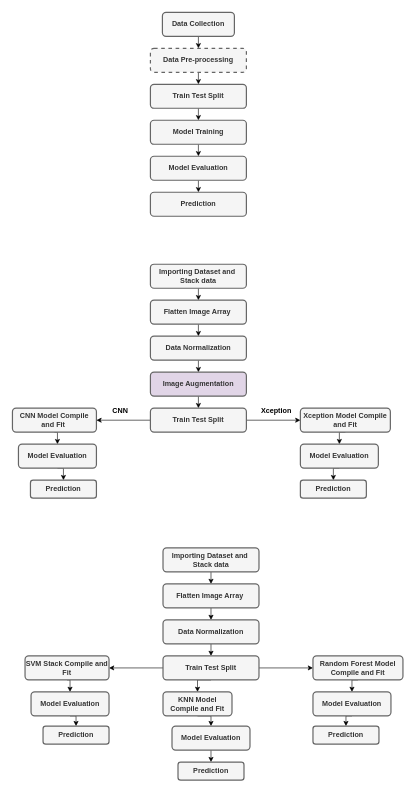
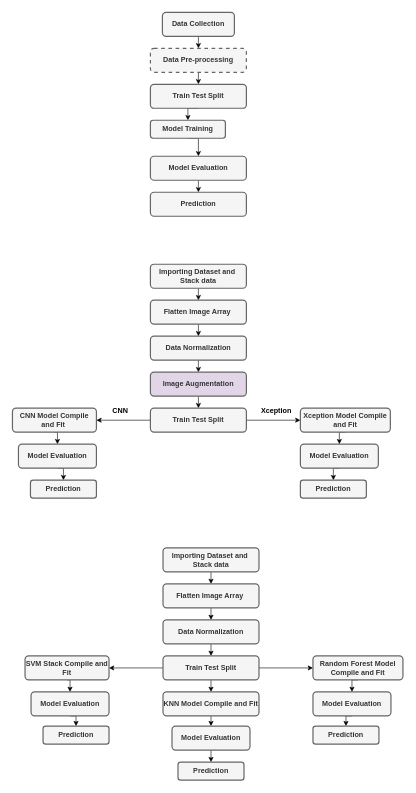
- <mxCell id="9" value="Model Training" style="rounded=1;whiteSpace=wrap;html=1;strokeWidth=2;fillColor=#f5f5f5;fontColor=#333333;strokeColor=#666666;fontStyle=1" vertex="1" parent="1"><mxGeometry x="250" y="200" width="160" height="40" as="geometry" /></mxCell>
+ <mxCell id="9" value="Model Training" style="rounded=1;whiteSpace=wrap;html=1;strokeWidth=2;fillColor=#f5f5f5;fontColor=#333333;strokeColor=#666666;fontStyle=1" vertex="1" parent="1"><mxGeometry x="250" y="200" width="125" height="30" as="geometry" /></mxCell>
- <mxCell id="47" value="KNN Model Compile and Fit" style="rounded=1;whiteSpace=wrap;html=1;strokeWidth=2;fontStyle=1;fillColor=#f5f5f5;fontColor=#333333;strokeColor=#666666;" vertex="1" parent="1"><mxGeometry x="271" y="1153" width="115" height="40" as="geometry" /></mxCell>
+ <mxCell id="47" value="KNN Model Compile and Fit" style="rounded=1;whiteSpace=wrap;html=1;strokeWidth=2;fontStyle=1;fillColor=#f5f5f5;fontColor=#333333;strokeColor=#666666;" vertex="1" parent="1"><mxGeometry x="271" y="1153" width="160" height="40" as="geometry" /></mxCell>
